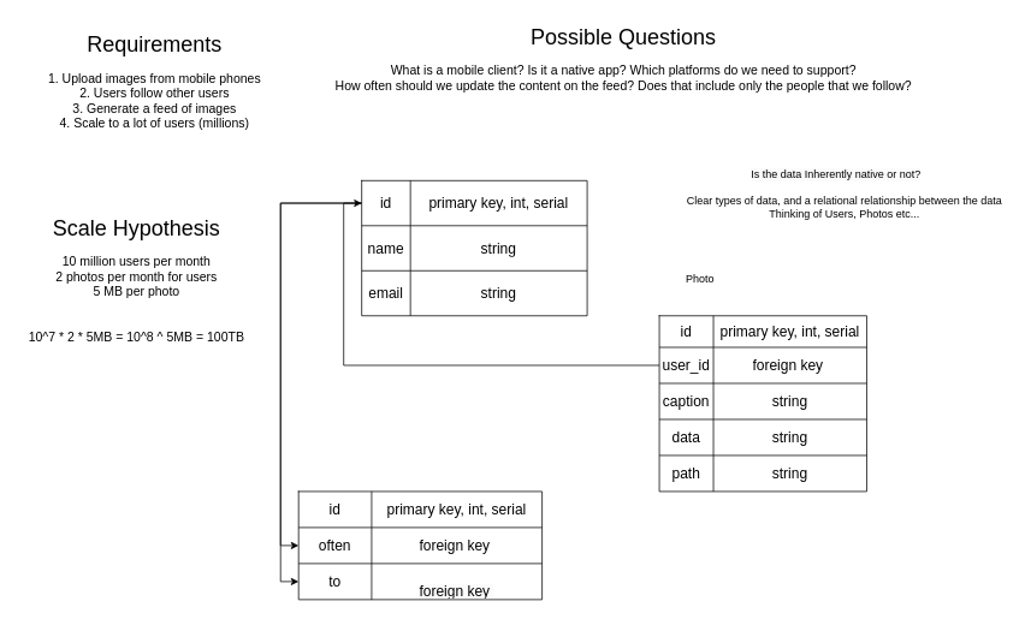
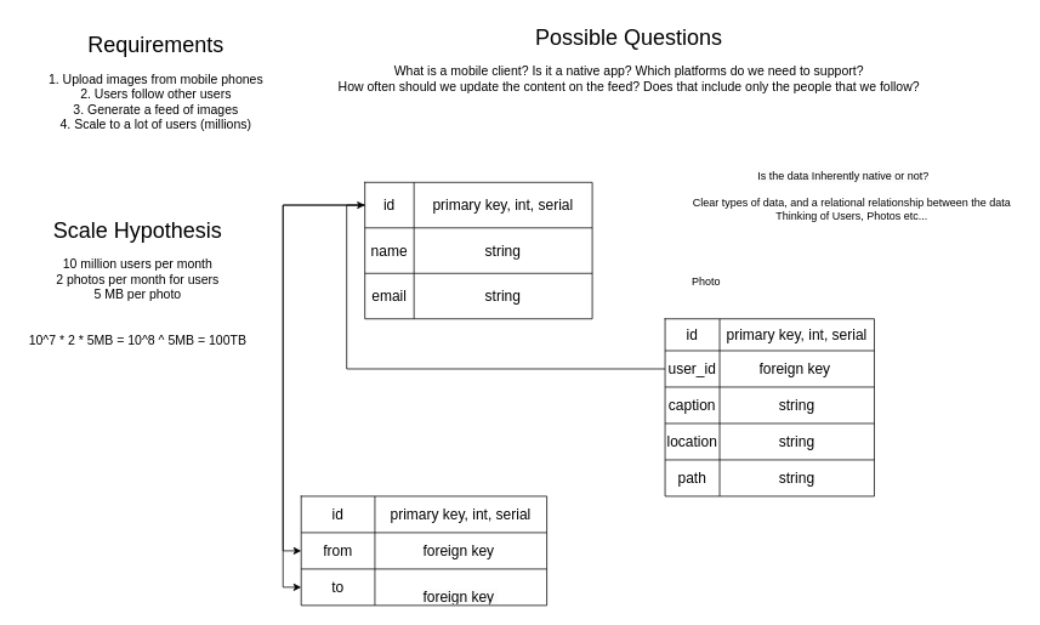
- <mxCell id="38" value="data" style="shape=partialRectangle;html=1;whiteSpace=wrap;connectable=0;strokeColor=inherit;overflow=hidden;fillColor=none;top=0;left=0;bottom=0;right=0;pointerEvents=1;fontSize=16;" vertex="1" parent="37"><mxGeometry width="60" height="40" as="geometry"><mxRectangle width="60" height="40" as="alternateBounds" /></mxGeometry></mxCell>
+ <mxCell id="38" value="location" style="shape=partialRectangle;html=1;whiteSpace=wrap;connectable=0;strokeColor=inherit;overflow=hidden;fillColor=none;top=0;left=0;bottom=0;right=0;pointerEvents=1;fontSize=16;" vertex="1" parent="37"><mxGeometry width="60" height="40" as="geometry"><mxRectangle width="60" height="40" as="alternateBounds" /></mxGeometry></mxCell>
- <mxCell id="22" value="often" style="shape=partialRectangle;html=1;whiteSpace=wrap;connectable=0;strokeColor=inherit;overflow=hidden;fillColor=none;top=0;left=0;bottom=0;right=0;pointerEvents=1;fontSize=16;" vertex="1" parent="21"><mxGeometry width="81" height="40" as="geometry"><mxRectangle width="81" height="40" as="alternateBounds" /></mxGeometry></mxCell>
+ <mxCell id="22" value="from" style="shape=partialRectangle;html=1;whiteSpace=wrap;connectable=0;strokeColor=inherit;overflow=hidden;fillColor=none;top=0;left=0;bottom=0;right=0;pointerEvents=1;fontSize=16;" vertex="1" parent="21"><mxGeometry width="81" height="40" as="geometry"><mxRectangle width="81" height="40" as="alternateBounds" /></mxGeometry></mxCell>
